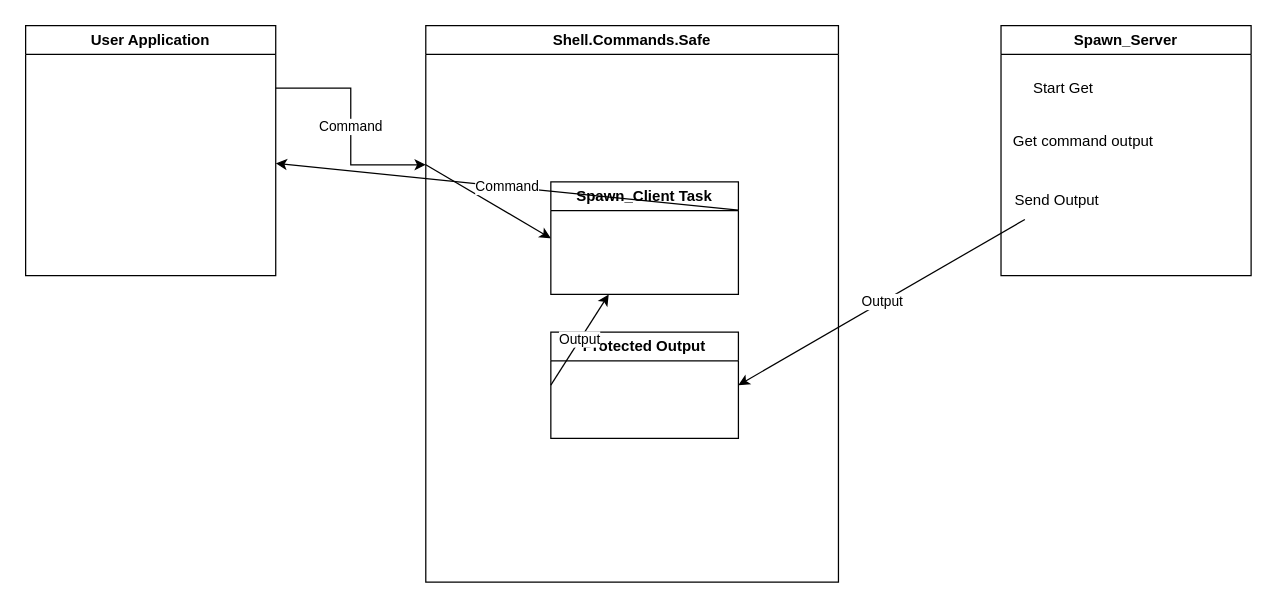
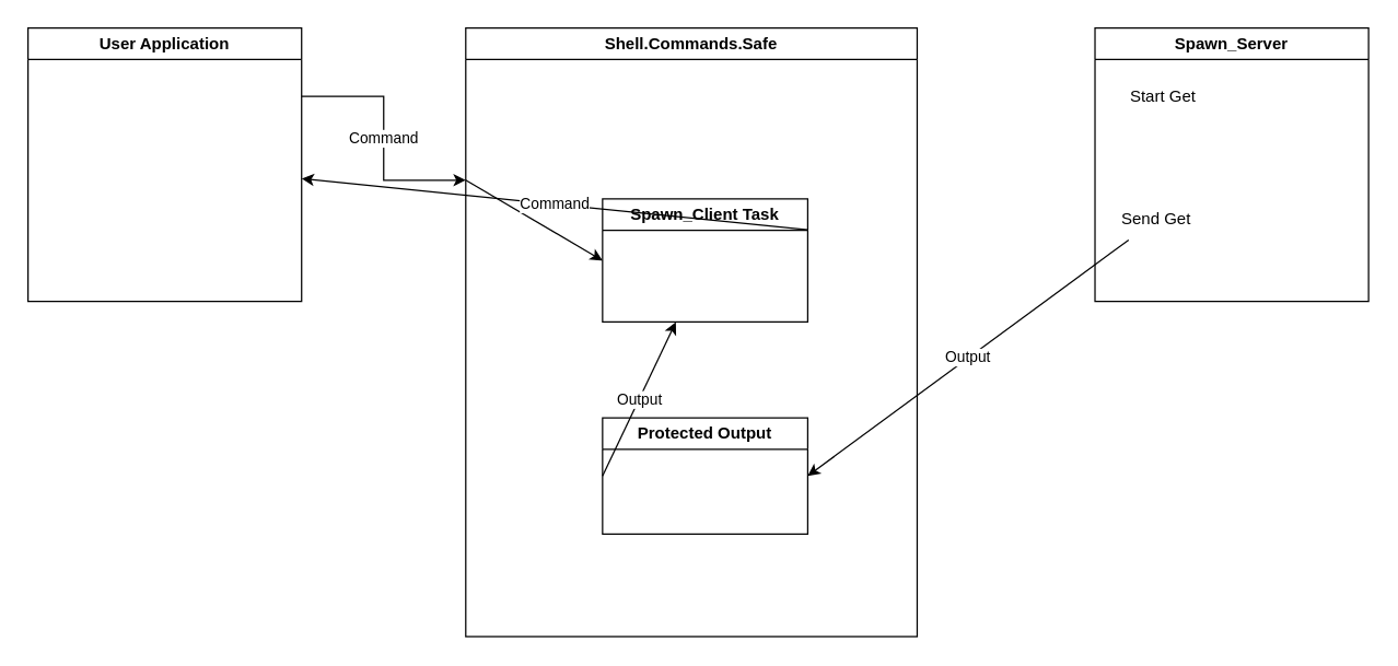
- <mxCell id="10" value="Get command output&lt;br&gt;" style="text;html=1;strokeColor=none;fillColor=none;align=center;verticalAlign=middle;whiteSpace=wrap;rounded=0;" vertex="1" parent="8"><mxGeometry x="1" y="80" width="130" height="25" as="geometry" /></mxCell>
- <mxCell id="11" value="Send Output" style="text;html=1;strokeColor=none;fillColor=none;align=center;verticalAlign=middle;whiteSpace=wrap;rounded=0;" vertex="1" parent="8"><mxGeometry x="-10" y="125" width="110" height="30" as="geometry" /></mxCell>
+ <mxCell id="11" value="Send Get" style="text;html=1;strokeColor=none;fillColor=none;align=center;verticalAlign=middle;whiteSpace=wrap;rounded=0;" vertex="1" parent="8"><mxGeometry x="-10" y="125" width="110" height="30" as="geometry" /></mxCell>
- <mxCell id="7" value="Protected Output" style="swimlane;whiteSpace=wrap;html=1;" vertex="1" parent="4"><mxGeometry x="100" y="245" width="150" height="85" as="geometry" /></mxCell>
+ <mxCell id="7" value="Protected Output" style="swimlane;whiteSpace=wrap;html=1;" vertex="1" parent="4"><mxGeometry x="100" y="285" width="150" height="85" as="geometry" /></mxCell>
